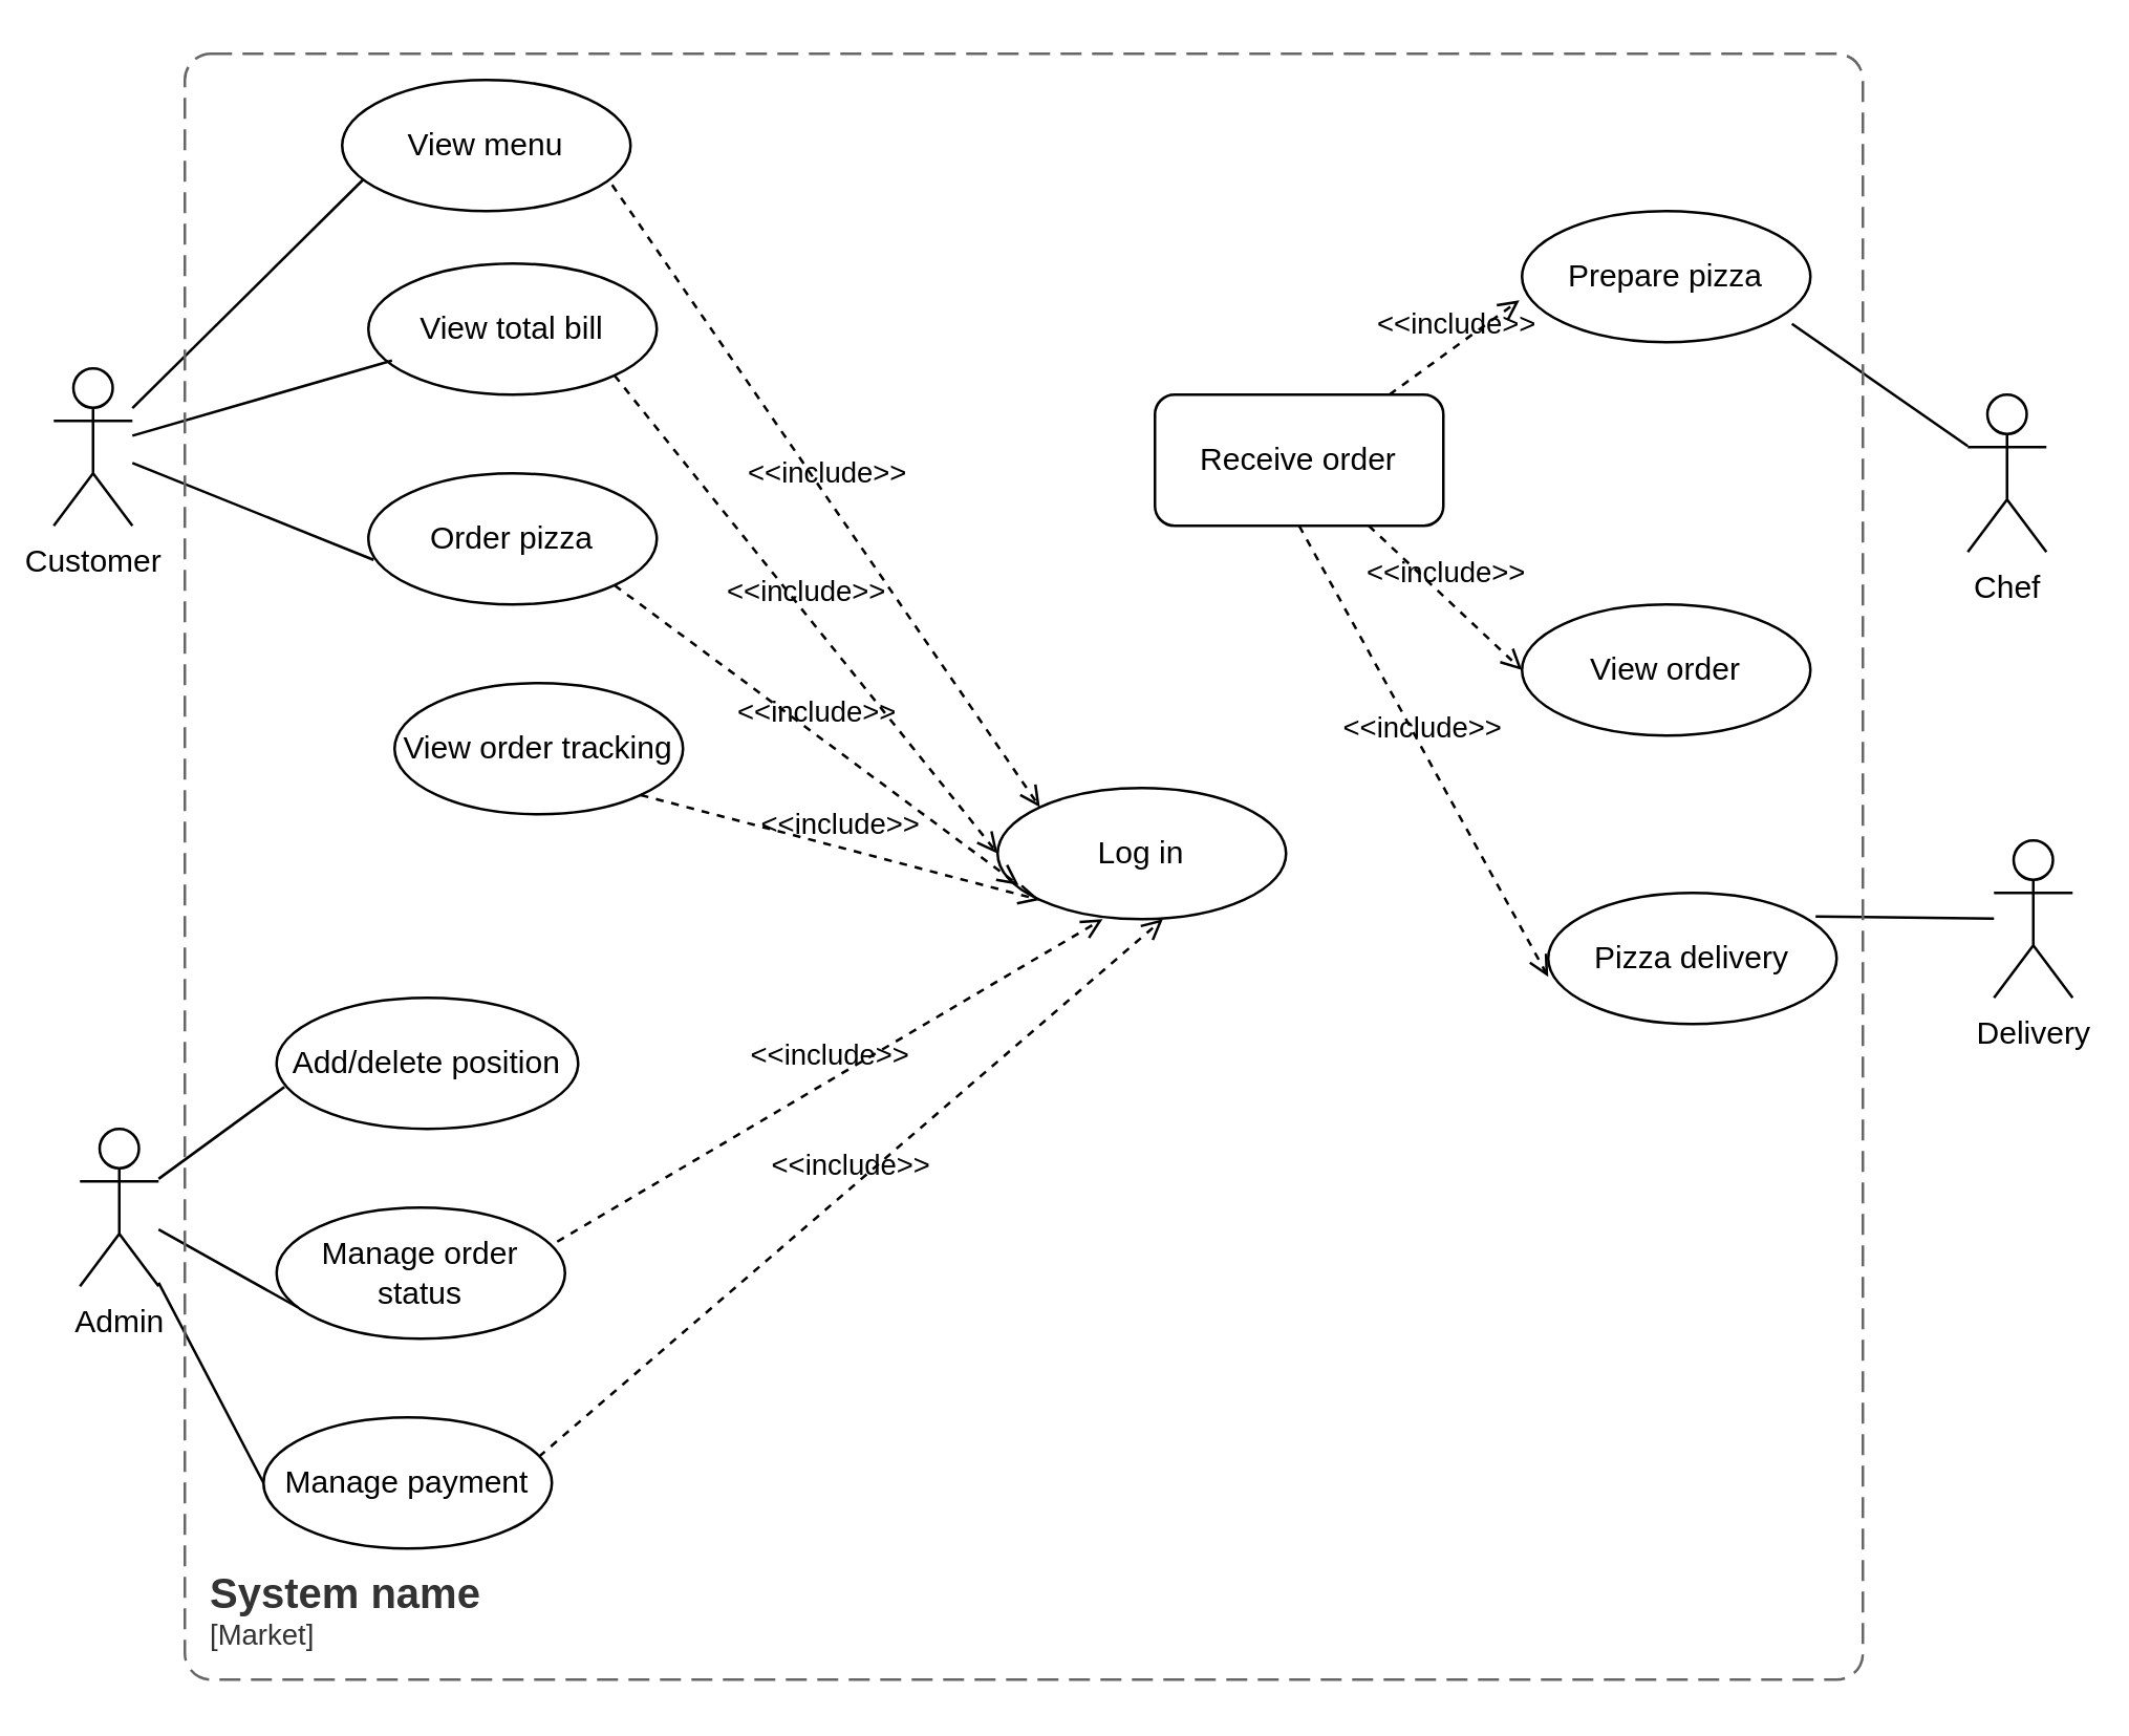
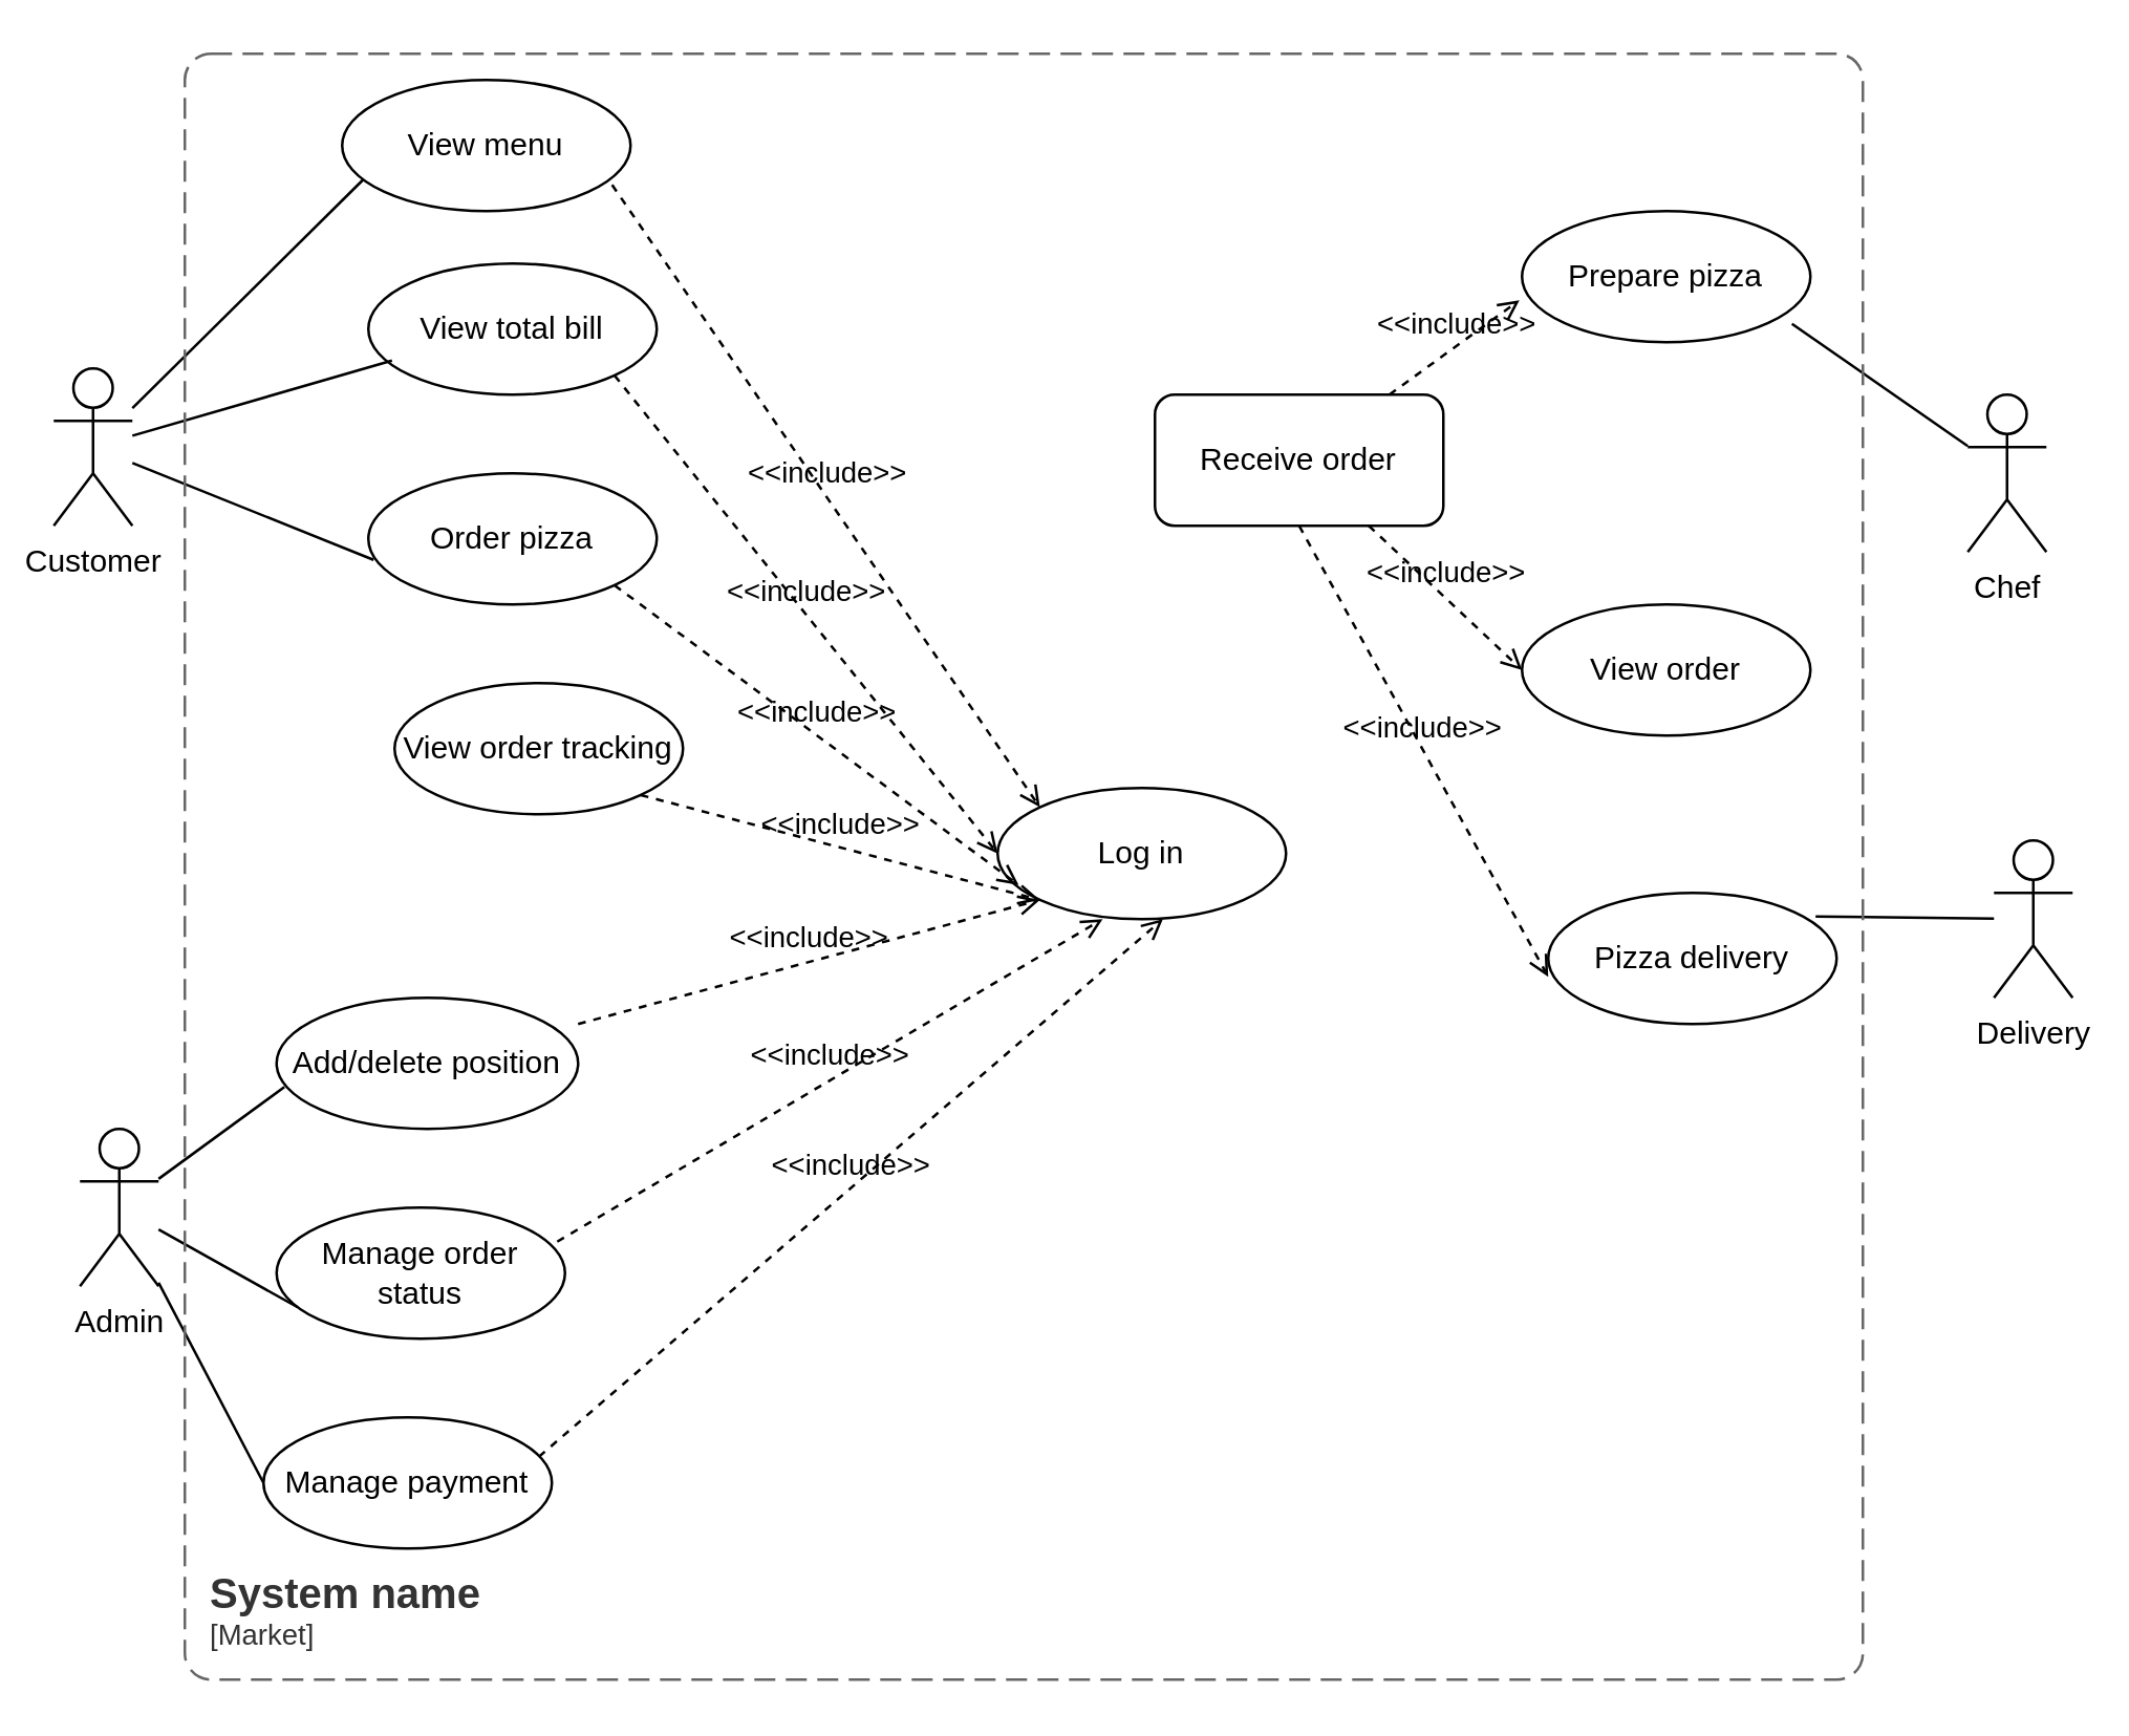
+ <mxCell id="16" value="&amp;lt;&amp;lt;include&amp;gt;&amp;gt;" style="edgeStyle=none;html=1;endArrow=open;verticalAlign=bottom;dashed=1;labelBackgroundColor=none;rounded=0;entryX=0;entryY=1;entryDx=0;entryDy=0;exitX=1;exitY=0.2;exitDx=0;exitDy=0;exitPerimeter=0;" parent="1" source="13" target="5" edge="1"><mxGeometry width="160" relative="1" as="geometry"><mxPoint x="230" y="510" as="sourcePoint" /><mxPoint x="390" y="510" as="targetPoint" /></mxGeometry></mxCell>
